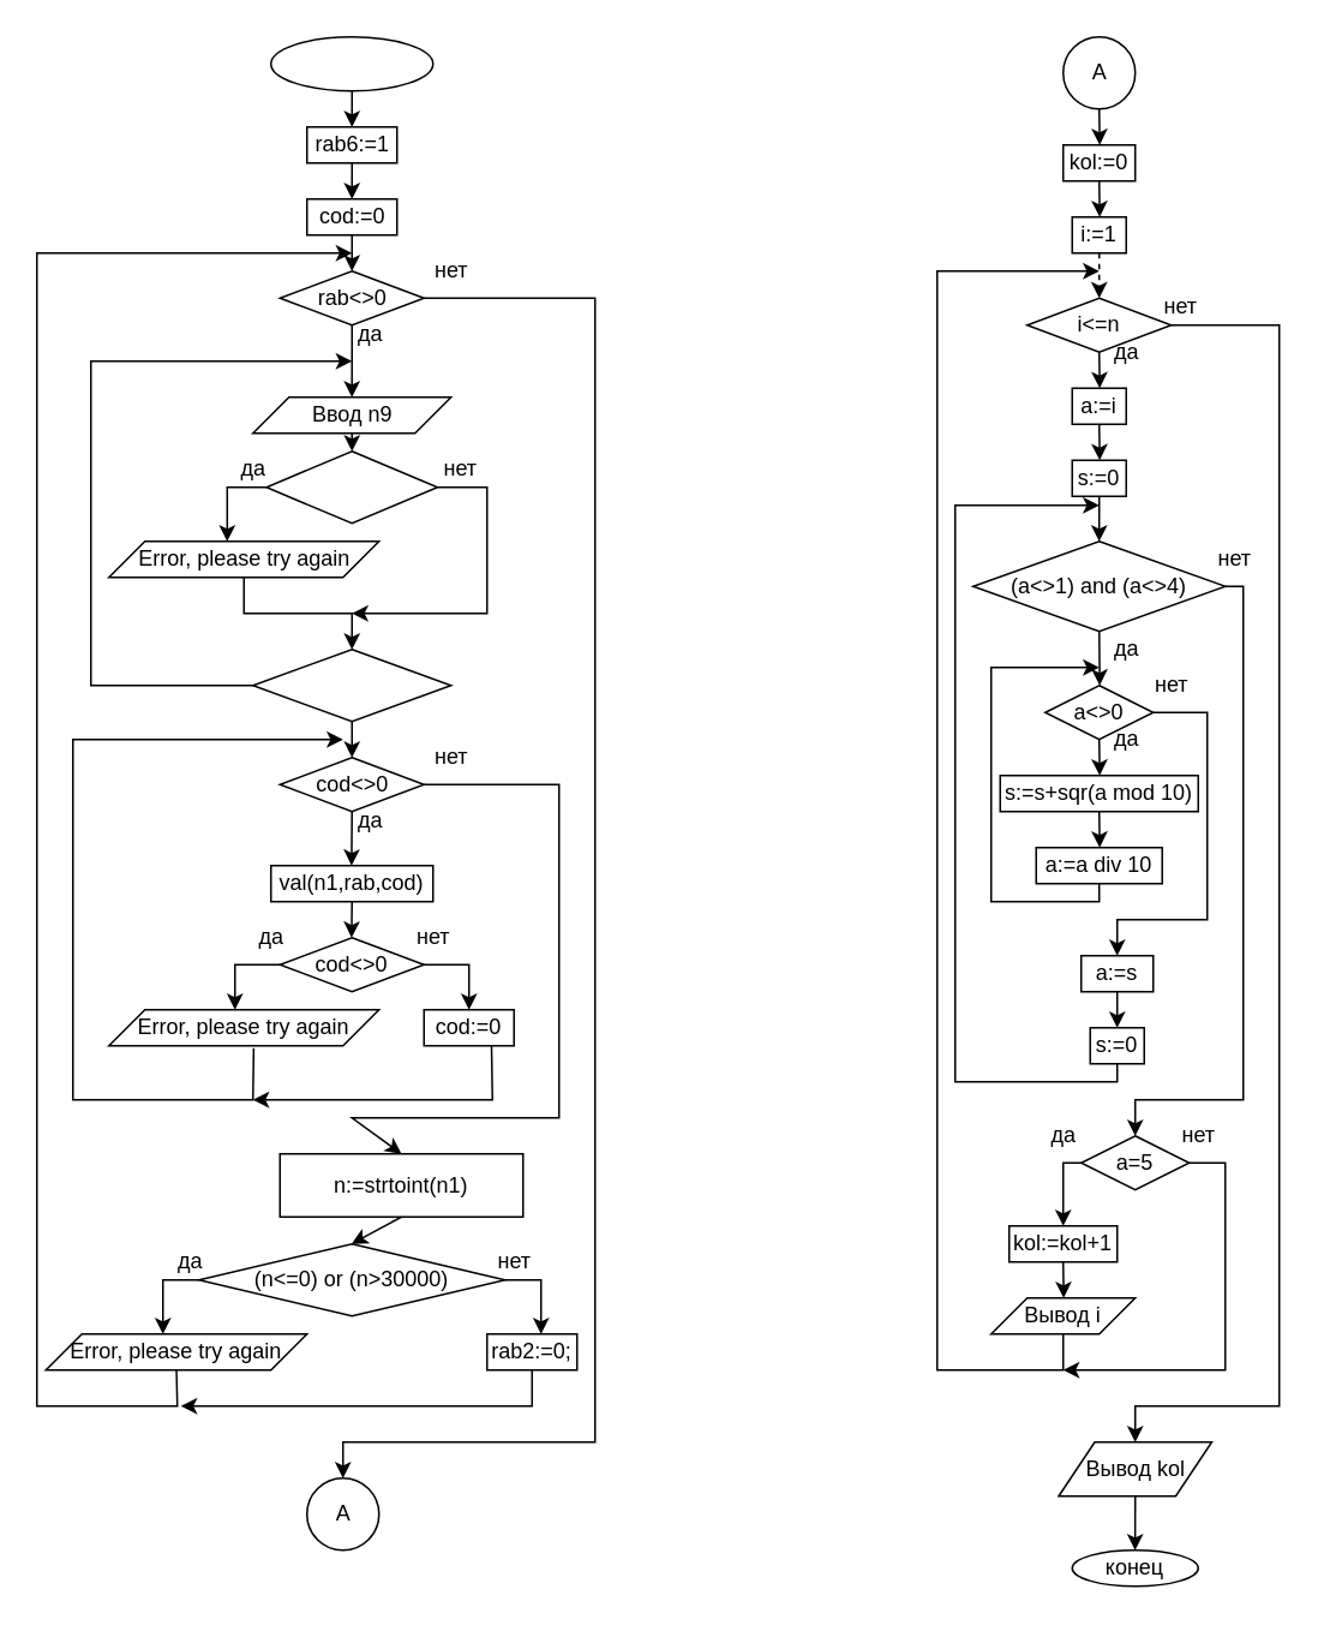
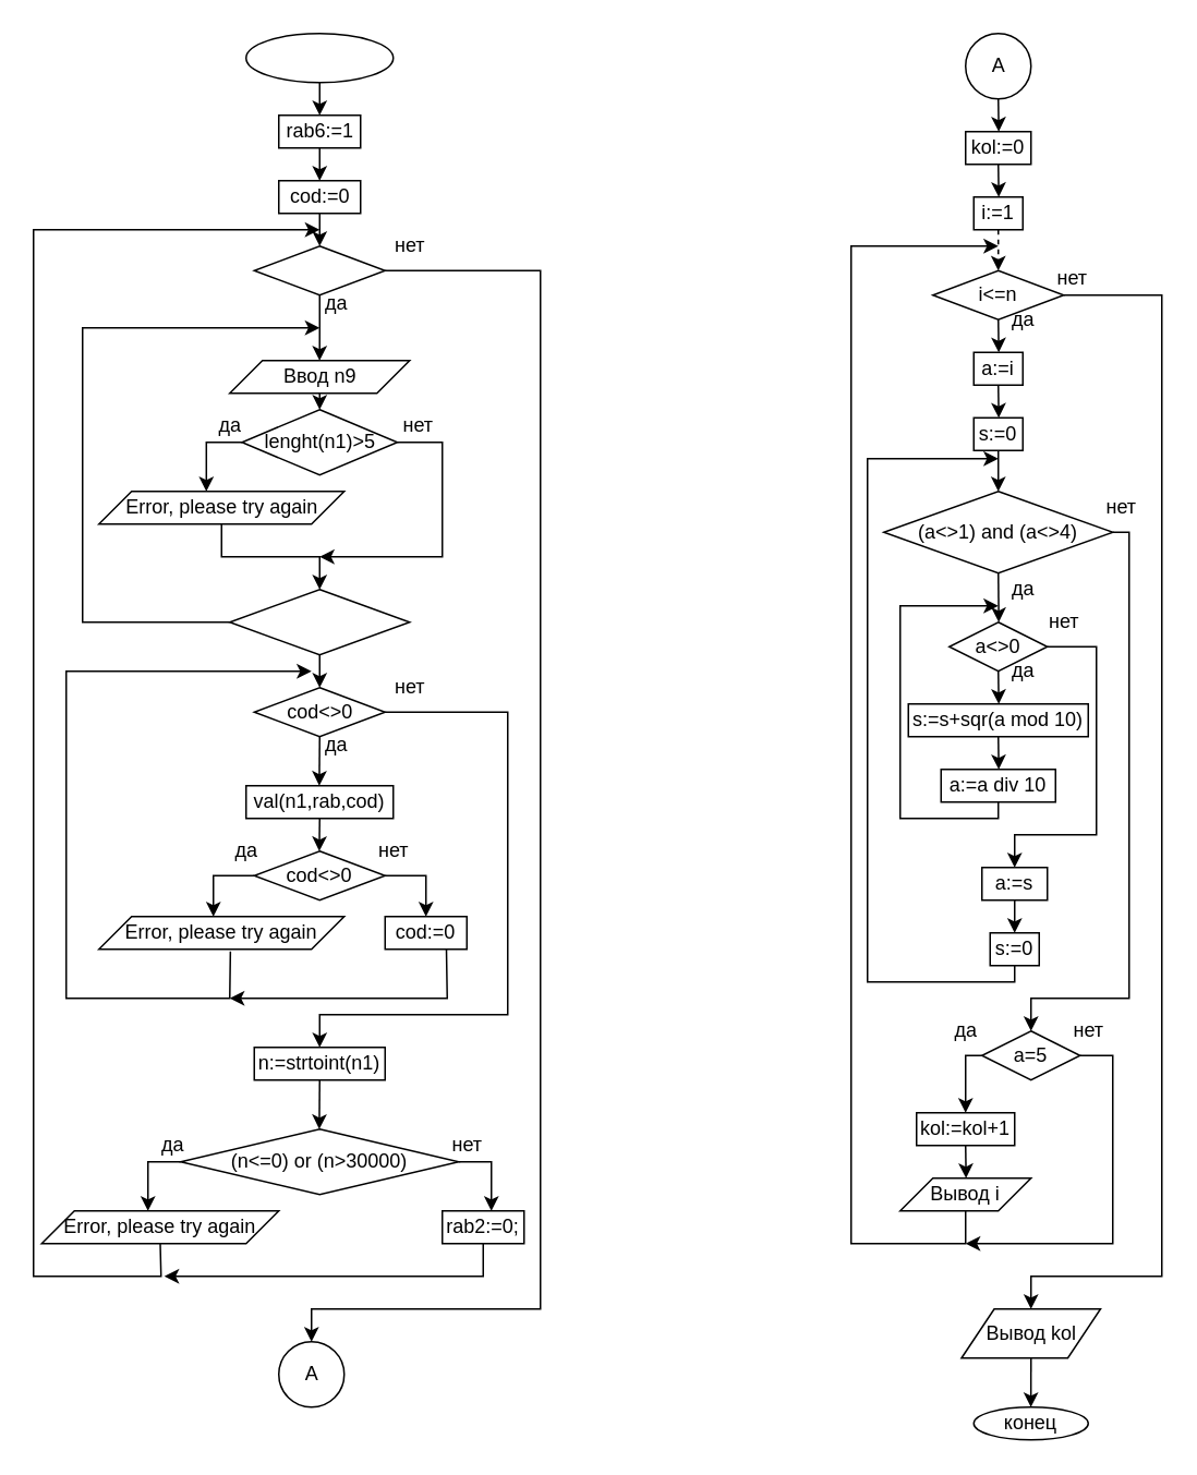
- <mxCell id="13" value="rab&amp;lt;&amp;gt;0" style="text;html=1;resizable=0;autosize=1;align=center;verticalAlign=middle;points=[];fillColor=none;strokeColor=none;rounded=0;" vertex="1" parent="1"><mxGeometry x="170" y="155" width="50" height="20" as="geometry" /></mxCell>
+ <mxCell id="21" value="lenght(n1)&amp;gt;5" style="text;html=1;resizable=0;autosize=1;align=center;verticalAlign=middle;points=[];fillColor=none;strokeColor=none;rounded=0;" vertex="1" parent="1"><mxGeometry x="155" y="260" width="80" height="20" as="geometry" /></mxCell>
- <mxCell id="49" value="n:=strtoint(n1)" style="whiteSpace=wrap;html=1;fillColor=none;" vertex="1" parent="1"><mxGeometry x="155" y="640" width="135" height="35" as="geometry" /></mxCell>
+ <mxCell id="49" value="n:=strtoint(n1)" style="whiteSpace=wrap;html=1;fillColor=none;" vertex="1" parent="1"><mxGeometry x="155" y="640" width="80" height="20" as="geometry" /></mxCell>
